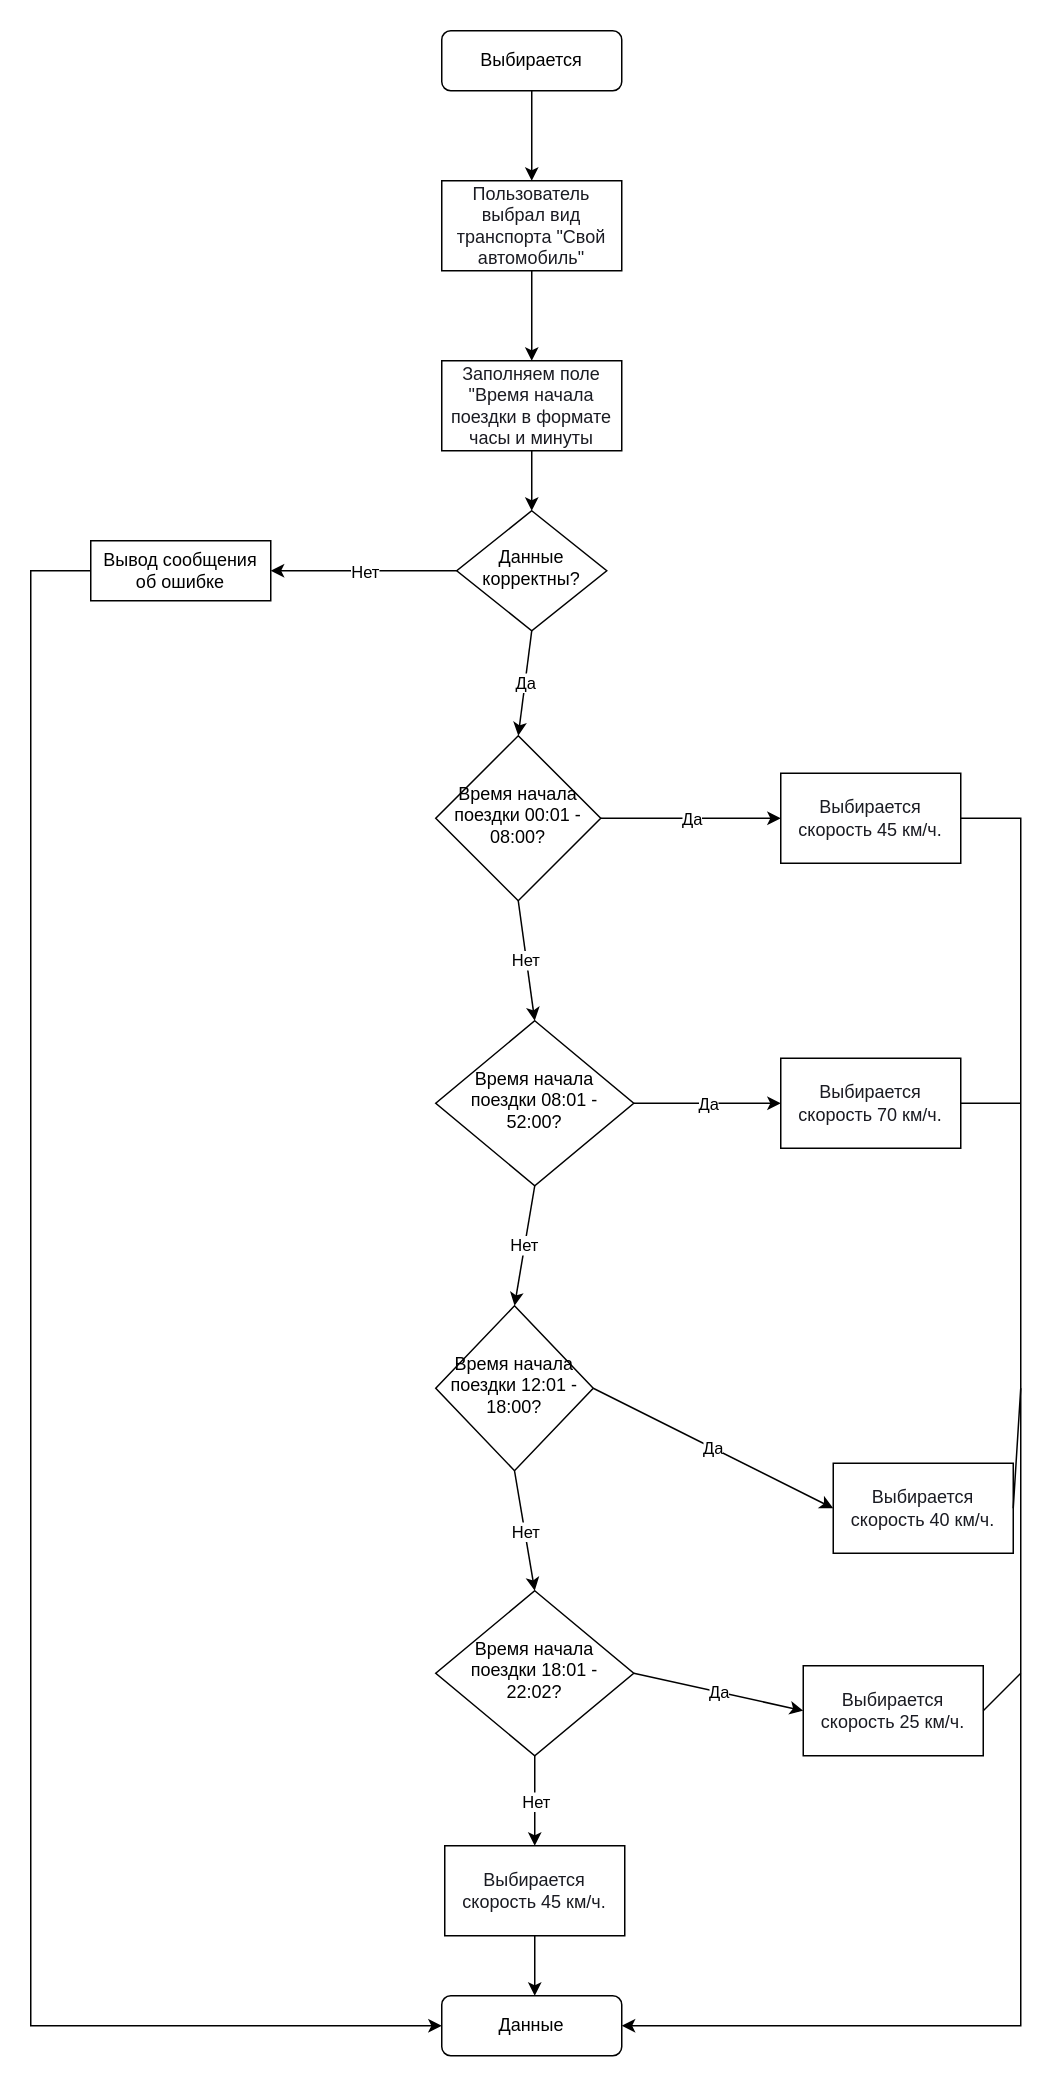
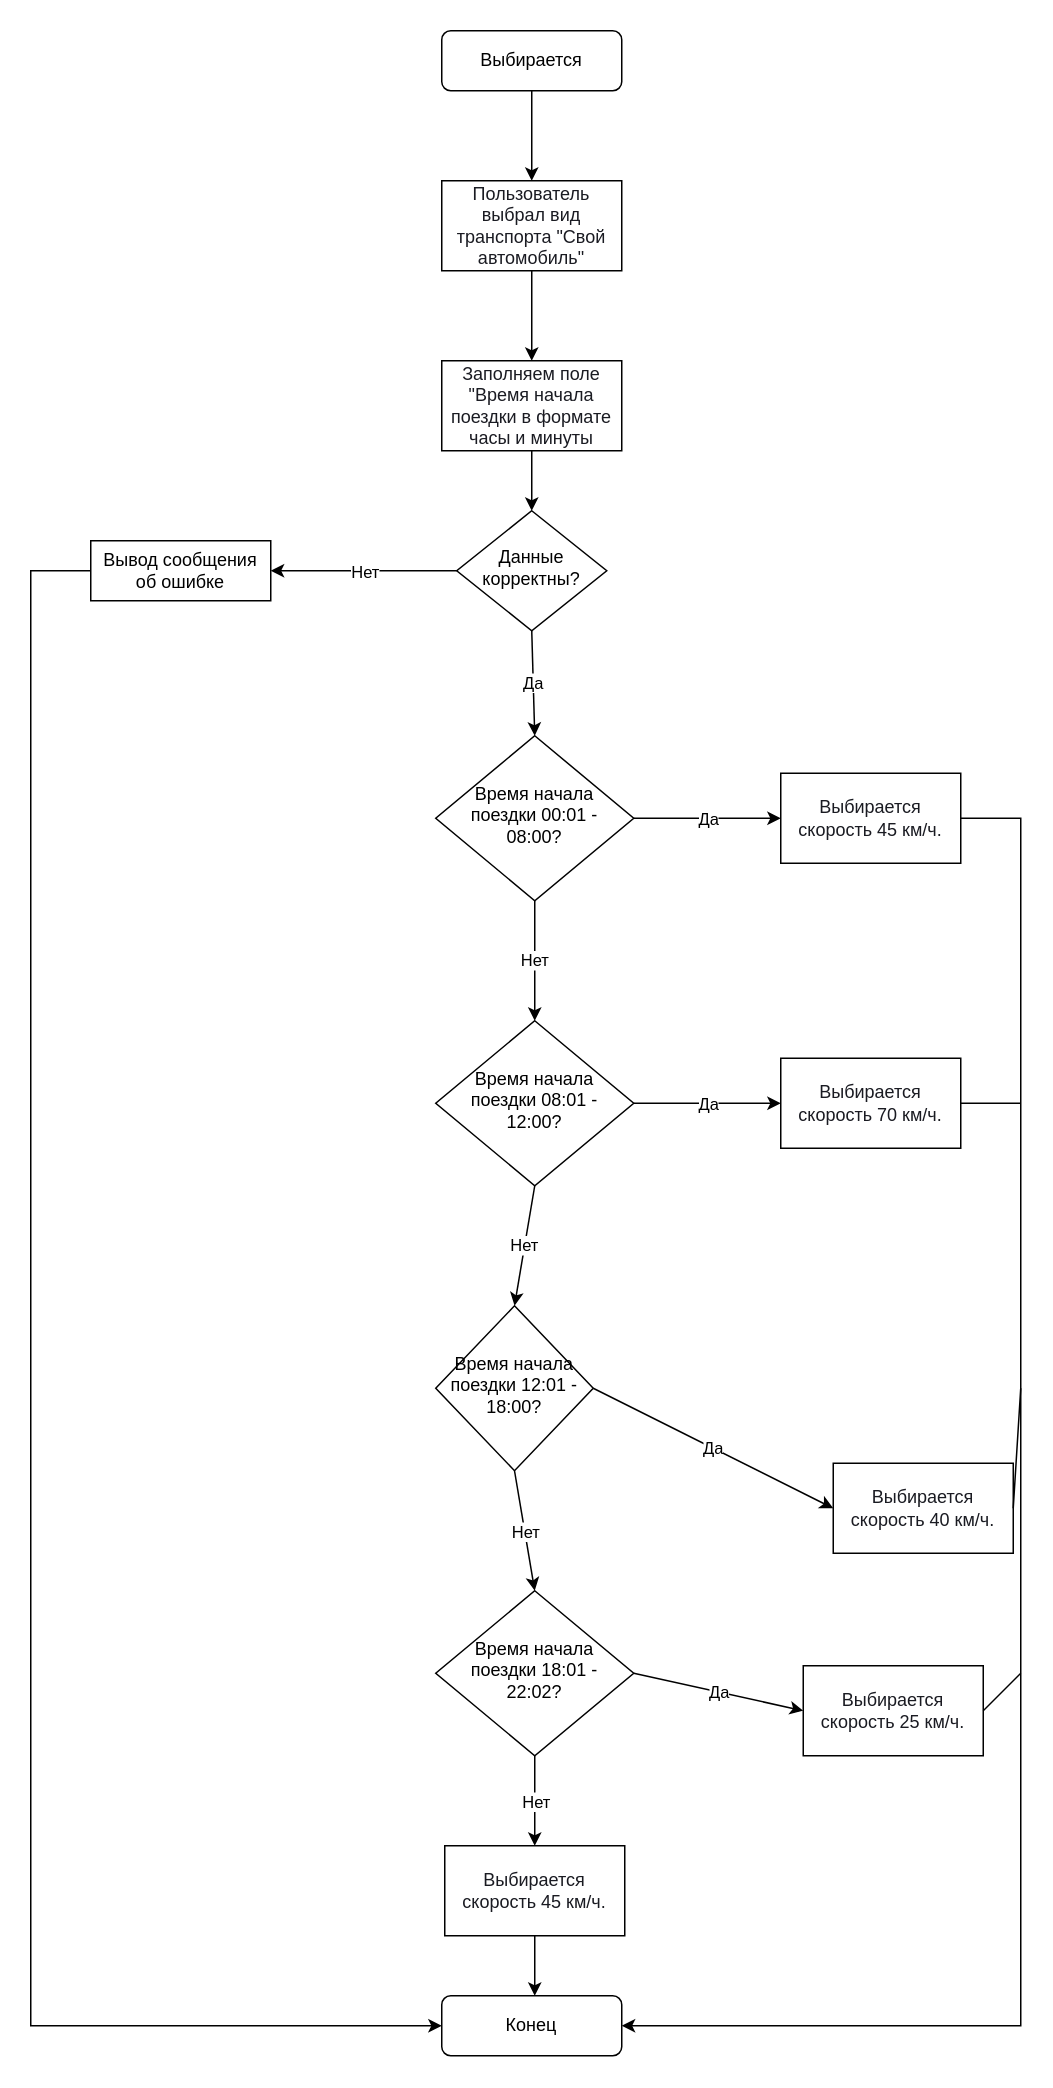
- <mxCell id="11" value="Время начала поездки 00:01 - 08:00?" style="rhombus;whiteSpace=wrap;html=1;shadow=0;fontFamily=Helvetica;fontSize=12;align=center;strokeWidth=1;spacing=6;spacingTop=-4;" parent="1" vertex="1"><mxGeometry x="290" y="490" width="110" height="110" as="geometry" /></mxCell>
+ <mxCell id="11" value="Время начала поездки 00:01 - 08:00?" style="rhombus;whiteSpace=wrap;html=1;shadow=0;fontFamily=Helvetica;fontSize=12;align=center;strokeWidth=1;spacing=6;spacingTop=-4;" parent="1" vertex="1"><mxGeometry x="290" y="490" width="132" height="110" as="geometry" /></mxCell>
- <mxCell id="16" value="Время начала поездки 08:01 - 52:00?" style="rhombus;whiteSpace=wrap;html=1;shadow=0;fontFamily=Helvetica;fontSize=12;align=center;strokeWidth=1;spacing=6;spacingTop=-4;" parent="1" vertex="1"><mxGeometry x="290" y="680" width="132" height="110" as="geometry" /></mxCell>
+ <mxCell id="16" value="Время начала поездки 08:01 - 12:00?" style="rhombus;whiteSpace=wrap;html=1;shadow=0;fontFamily=Helvetica;fontSize=12;align=center;strokeWidth=1;spacing=6;spacingTop=-4;" parent="1" vertex="1"><mxGeometry x="290" y="680" width="132" height="110" as="geometry" /></mxCell>
- <mxCell id="43" value="Данные" style="rounded=1;whiteSpace=wrap;html=1;fontSize=12;glass=0;strokeWidth=1;shadow=0;" parent="1" vertex="1"><mxGeometry x="294" y="1330" width="120" height="40" as="geometry" /></mxCell>
+ <mxCell id="43" value="Конец" style="rounded=1;whiteSpace=wrap;html=1;fontSize=12;glass=0;strokeWidth=1;shadow=0;" parent="1" vertex="1"><mxGeometry x="294" y="1330" width="120" height="40" as="geometry" /></mxCell>
